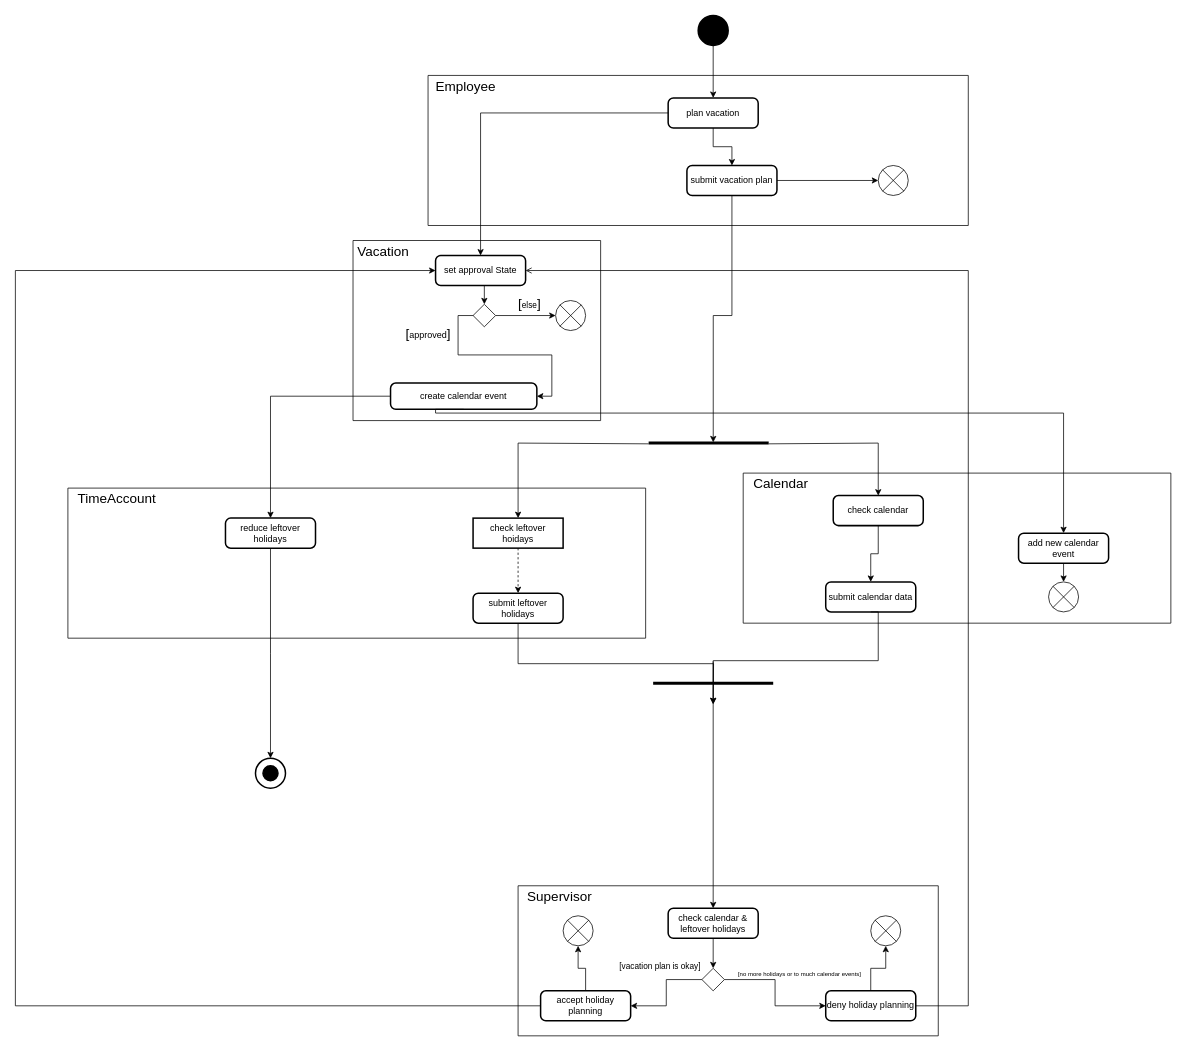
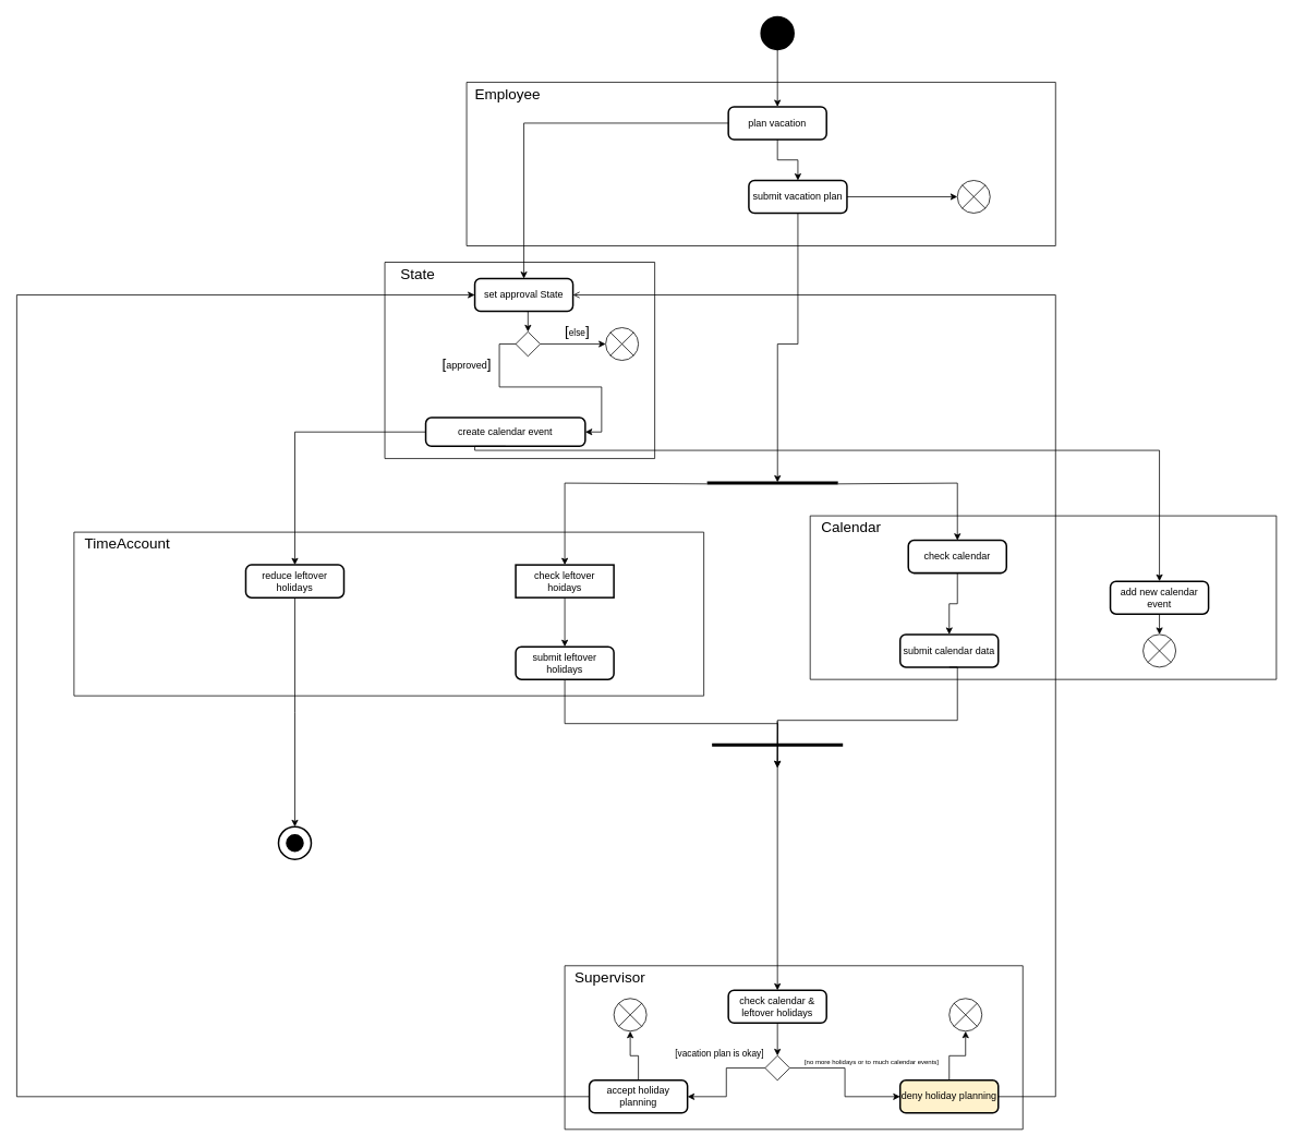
- <mxCell id="50" value="&lt;font style=&quot;font-size: 18px;&quot;&gt;Vacation&lt;/font&gt;" style="text;html=1;align=center;verticalAlign=middle;resizable=0;points=[];autosize=1;strokeColor=none;fillColor=none;fontSize=11;" vertex="1" parent="49"><mxGeometry x="-5" width="90" height="30" as="geometry" /></mxCell>
+ <mxCell id="50" value="&lt;font style=&quot;font-size: 18px;&quot;&gt;State&lt;/font&gt;" style="text;html=1;align=center;verticalAlign=middle;resizable=0;points=[];autosize=1;strokeColor=none;fillColor=none;fontSize=11;" vertex="1" parent="49"><mxGeometry x="-5" width="90" height="30" as="geometry" /></mxCell>
- <mxCell id="14" style="edgeStyle=orthogonalEdgeStyle;rounded=0;orthogonalLoop=1;jettySize=auto;html=1;exitX=0.5;exitY=1;exitDx=0;exitDy=0;entryX=0.5;entryY=0;entryDx=0;entryDy=0;fontSize=18.0;dashed=1;" edge="1" parent="13" source="15" target="16"><mxGeometry relative="1" as="geometry" /></mxCell>
+ <mxCell id="14" style="edgeStyle=orthogonalEdgeStyle;rounded=0;orthogonalLoop=1;jettySize=auto;html=1;exitX=0.5;exitY=1;exitDx=0;exitDy=0;entryX=0.5;entryY=0;entryDx=0;entryDy=0;fontSize=18.0;" edge="1" parent="13" source="15" target="16"><mxGeometry relative="1" as="geometry" /></mxCell>
- <mxCell id="40" value="deny holiday planning" style="rounded=1;whiteSpace=wrap;html=1;absoluteArcSize=1;arcSize=14;strokeWidth=2;fillStyle=auto;fillColor=#FFFFFF;" vertex="1" parent="32"><mxGeometry x="410" y="140" width="120" height="40" as="geometry" /></mxCell>
+ <mxCell id="40" value="deny holiday planning" style="rounded=1;whiteSpace=wrap;html=1;absoluteArcSize=1;arcSize=14;strokeWidth=2;fillStyle=auto;fillColor=#fff2cc;" vertex="1" parent="32"><mxGeometry x="410" y="140" width="120" height="40" as="geometry" /></mxCell>
